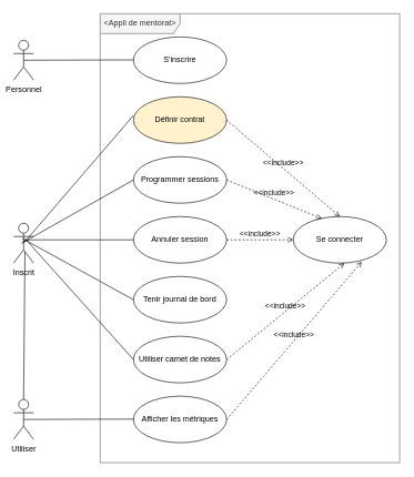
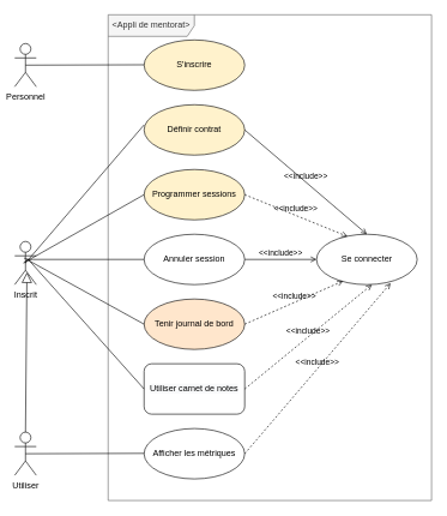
- <mxCell id="3" value="S'inscrire" style="ellipse;whiteSpace=wrap;html=1;" parent="1" vertex="1"><mxGeometry x="200" y="55" width="140" height="70" as="geometry" /></mxCell>
+ <mxCell id="3" value="S'inscrire" style="ellipse;whiteSpace=wrap;html=1;fillColor=#fff2cc;" parent="1" vertex="1"><mxGeometry x="200" y="55" width="140" height="70" as="geometry" /></mxCell>
- <mxCell id="23" value="&amp;lt;&amp;lt;include&amp;gt;&amp;gt;" style="html=1;verticalAlign=bottom;labelBackgroundColor=none;endArrow=open;endFill=0;dashed=1;strokeWidth=1;entryX=0.5;entryY=0;entryDx=0;entryDy=0;exitX=1;exitY=0.5;exitDx=0;exitDy=0;" edge="1" parent="1" source="4" target="10"><mxGeometry width="160" relative="1" as="geometry"><mxPoint x="340" y="180" as="sourcePoint" /><mxPoint x="500" y="95" as="targetPoint" /></mxGeometry></mxCell>
+ <mxCell id="23" value="&amp;lt;&amp;lt;include&amp;gt;&amp;gt;" style="html=1;verticalAlign=bottom;labelBackgroundColor=none;endArrow=open;endFill=0;dashed=0;strokeWidth=1;entryX=0.5;entryY=0;entryDx=0;entryDy=0;exitX=1;exitY=0.5;exitDx=0;exitDy=0;" edge="1" parent="1" source="4" target="10"><mxGeometry width="160" relative="1" as="geometry"><mxPoint x="340" y="180" as="sourcePoint" /><mxPoint x="500" y="95" as="targetPoint" /></mxGeometry></mxCell>
- <mxCell id="5" value="Programmer sessions" style="ellipse;whiteSpace=wrap;html=1;" parent="1" vertex="1"><mxGeometry x="200" y="235" width="140" height="70" as="geometry" /></mxCell>
+ <mxCell id="5" value="Programmer sessions" style="ellipse;whiteSpace=wrap;html=1;fillColor=#fff2cc;" parent="1" vertex="1"><mxGeometry x="200" y="235" width="140" height="70" as="geometry" /></mxCell>
- <mxCell id="21" value="&amp;lt;&amp;lt;include&amp;gt;&amp;gt;" style="html=1;verticalAlign=bottom;labelBackgroundColor=none;endArrow=open;endFill=0;dashed=1;strokeWidth=1;entryX=0;entryY=0.5;entryDx=0;entryDy=0;exitX=1;exitY=0.5;exitDx=0;exitDy=0;" edge="1" parent="1" source="6" target="10"><mxGeometry width="160" relative="1" as="geometry"><mxPoint x="290" y="325" as="sourcePoint" /><mxPoint x="450" y="325" as="targetPoint" /></mxGeometry></mxCell>
+ <mxCell id="21" value="&amp;lt;&amp;lt;include&amp;gt;&amp;gt;" style="html=1;verticalAlign=bottom;labelBackgroundColor=none;endArrow=open;endFill=0;dashed=0;strokeWidth=1;entryX=0;entryY=0.5;entryDx=0;entryDy=0;exitX=1;exitY=0.5;exitDx=0;exitDy=0;" edge="1" parent="1" source="6" target="10"><mxGeometry width="160" relative="1" as="geometry"><mxPoint x="290" y="325" as="sourcePoint" /><mxPoint x="450" y="325" as="targetPoint" /></mxGeometry></mxCell>
- <mxCell id="27" value="" style="endArrow=none;endFill=0;endSize=12;html=1;strokeWidth=1;entryX=0.567;entryY=0.717;entryDx=0;entryDy=0;entryPerimeter=0;exitX=0.5;exitY=0;exitDx=0;exitDy=0;exitPerimeter=0;" edge="1" parent="1" source="19" target="11"><mxGeometry width="160" relative="1" as="geometry"><mxPoint x="-20" y="525" as="sourcePoint" /><mxPoint x="140" y="525" as="targetPoint" /></mxGeometry></mxCell>
+ <mxCell id="27" value="" style="endArrow=block;endFill=0;endSize=12;html=1;strokeWidth=1;entryX=0.567;entryY=0.717;entryDx=0;entryDy=0;entryPerimeter=0;exitX=0.5;exitY=0;exitDx=0;exitDy=0;exitPerimeter=0;" edge="1" parent="1" source="19" target="11"><mxGeometry width="160" relative="1" as="geometry"><mxPoint x="-20" y="525" as="sourcePoint" /><mxPoint x="140" y="525" as="targetPoint" /></mxGeometry></mxCell>
+ <mxCell id="24" value="&amp;lt;&amp;lt;include&amp;gt;&amp;gt;" style="html=1;verticalAlign=bottom;labelBackgroundColor=none;endArrow=open;endFill=0;dashed=1;strokeWidth=1;exitX=1;exitY=0.5;exitDx=0;exitDy=0;entryX=0.264;entryY=0.929;entryDx=0;entryDy=0;entryPerimeter=0;" edge="1" parent="1" source="7" target="10"><mxGeometry width="160" relative="1" as="geometry"><mxPoint x="340" y="449.5" as="sourcePoint" /><mxPoint x="480" y="395" as="targetPoint" /></mxGeometry></mxCell>
- <mxCell id="7" value="Tenir journal de bord" style="ellipse;whiteSpace=wrap;html=1;" parent="1" vertex="1"><mxGeometry x="200" y="415" width="140" height="70" as="geometry" /></mxCell>
+ <mxCell id="7" value="Tenir journal de bord" style="ellipse;whiteSpace=wrap;html=1;fillColor=#ffe6cc;" parent="1" vertex="1"><mxGeometry x="200" y="415" width="140" height="70" as="geometry" /></mxCell>
- <mxCell id="8" value="&lt;span style=&quot;color: rgb(0 , 0 , 0) ; font-family: &amp;#34;helvetica&amp;#34; ; font-size: 12px ; font-style: normal ; font-weight: 400 ; letter-spacing: normal ; text-align: center ; text-indent: 0px ; text-transform: none ; word-spacing: 0px ; background-color: rgb(248 , 249 , 250) ; display: inline ; float: none&quot;&gt;Utiliser carnet de notes&lt;/span&gt;" style="ellipse;whiteSpace=wrap;html=1;" parent="1" vertex="1"><mxGeometry x="200" y="505" width="140" height="70" as="geometry" /></mxCell>
+ <mxCell id="8" value="&lt;span style=&quot;color: rgb(0 , 0 , 0) ; font-family: &amp;#34;helvetica&amp;#34; ; font-size: 12px ; font-style: normal ; font-weight: 400 ; letter-spacing: normal ; text-align: center ; text-indent: 0px ; text-transform: none ; word-spacing: 0px ; background-color: rgb(248 , 249 , 250) ; display: inline ; float: none&quot;&gt;Utiliser carnet de notes&lt;/span&gt;" style="whiteSpace=wrap;html=1;rounded=1;" parent="1" vertex="1"><mxGeometry x="200" y="505" width="140" height="70" as="geometry" /></mxCell>
